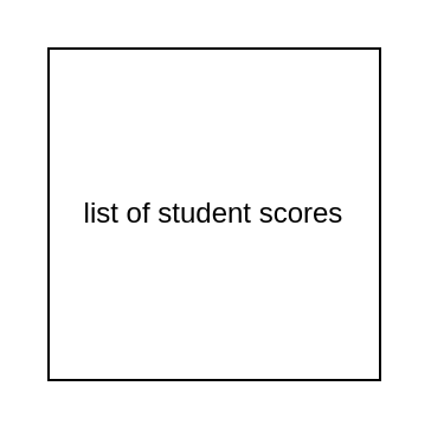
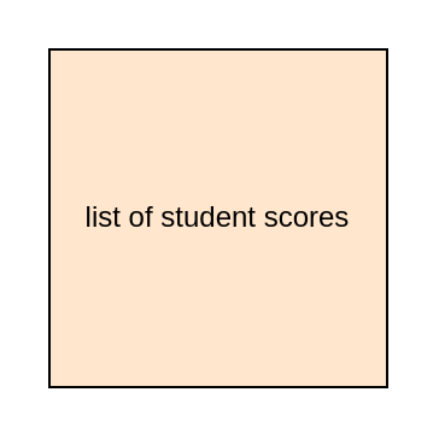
- <mxCell id="2" value="list of student scores" style="whiteSpace=wrap;html=1;aspect=fixed;" vertex="1" parent="1"><mxGeometry x="20" y="20" width="140" height="140" as="geometry" /></mxCell>
+ <mxCell id="2" value="list of student scores" style="whiteSpace=wrap;html=1;aspect=fixed;fillColor=#ffe6cc;" vertex="1" parent="1"><mxGeometry x="20" y="20" width="140" height="140" as="geometry" /></mxCell>
